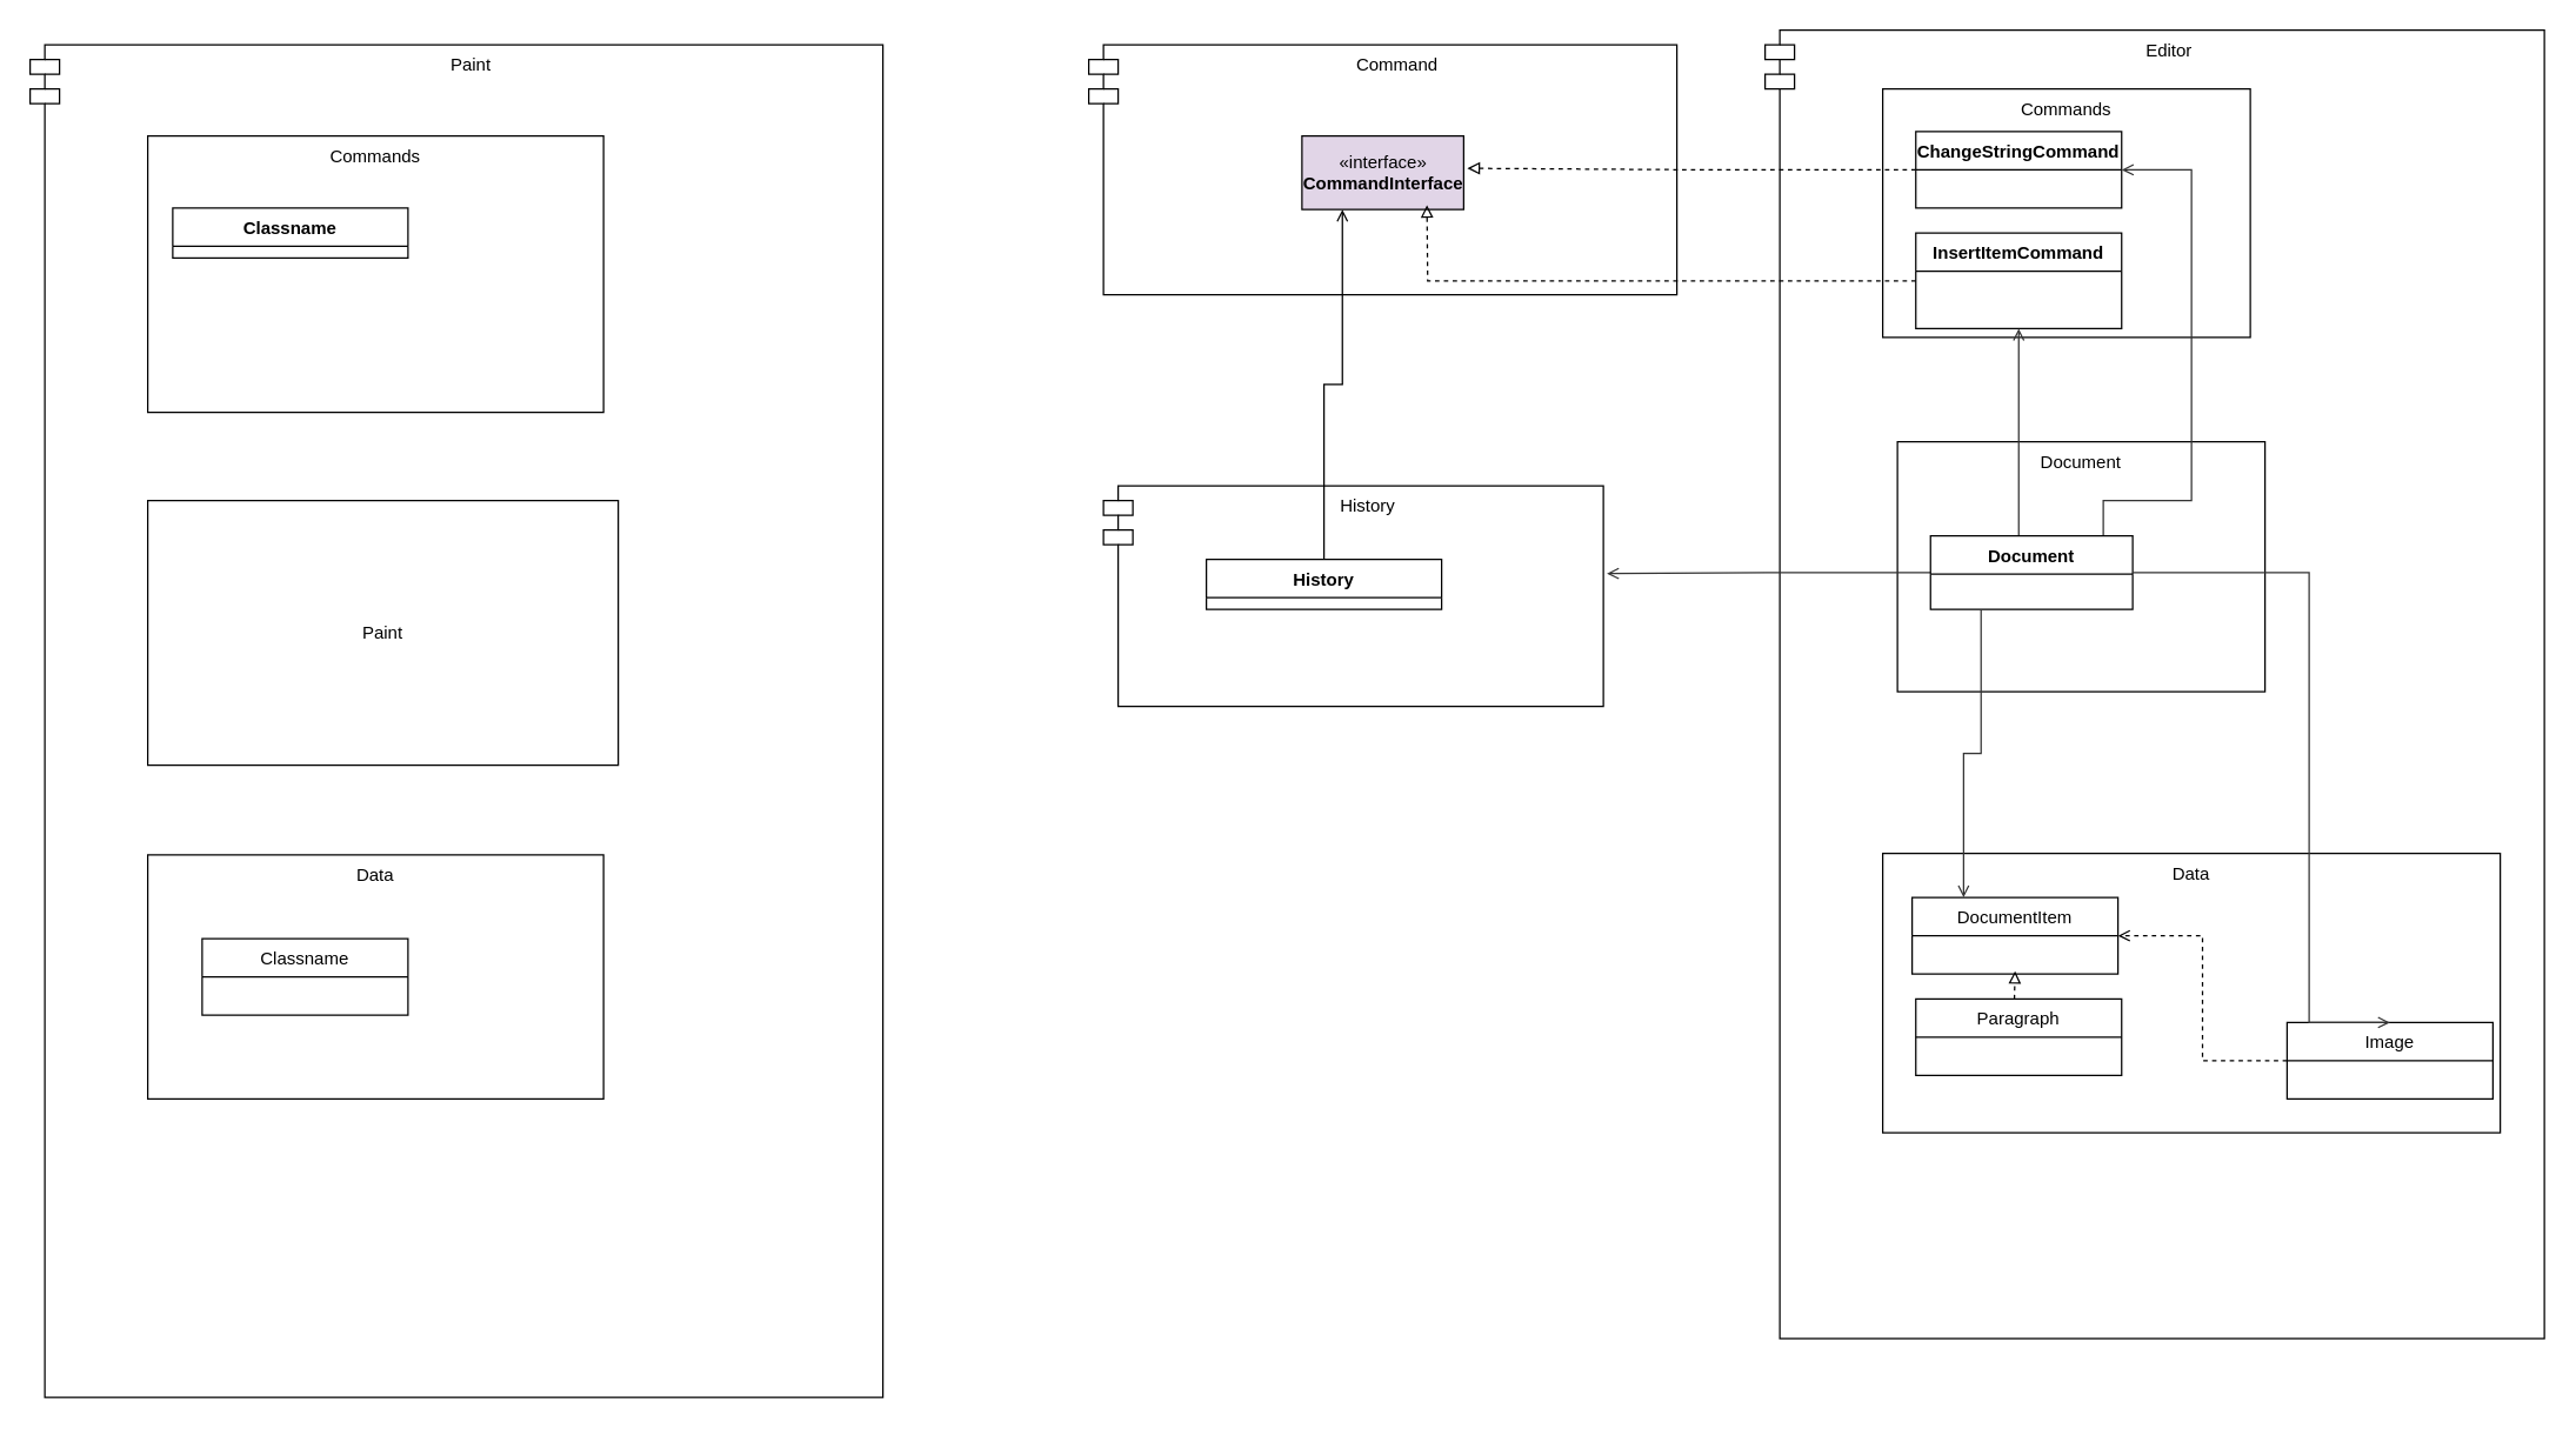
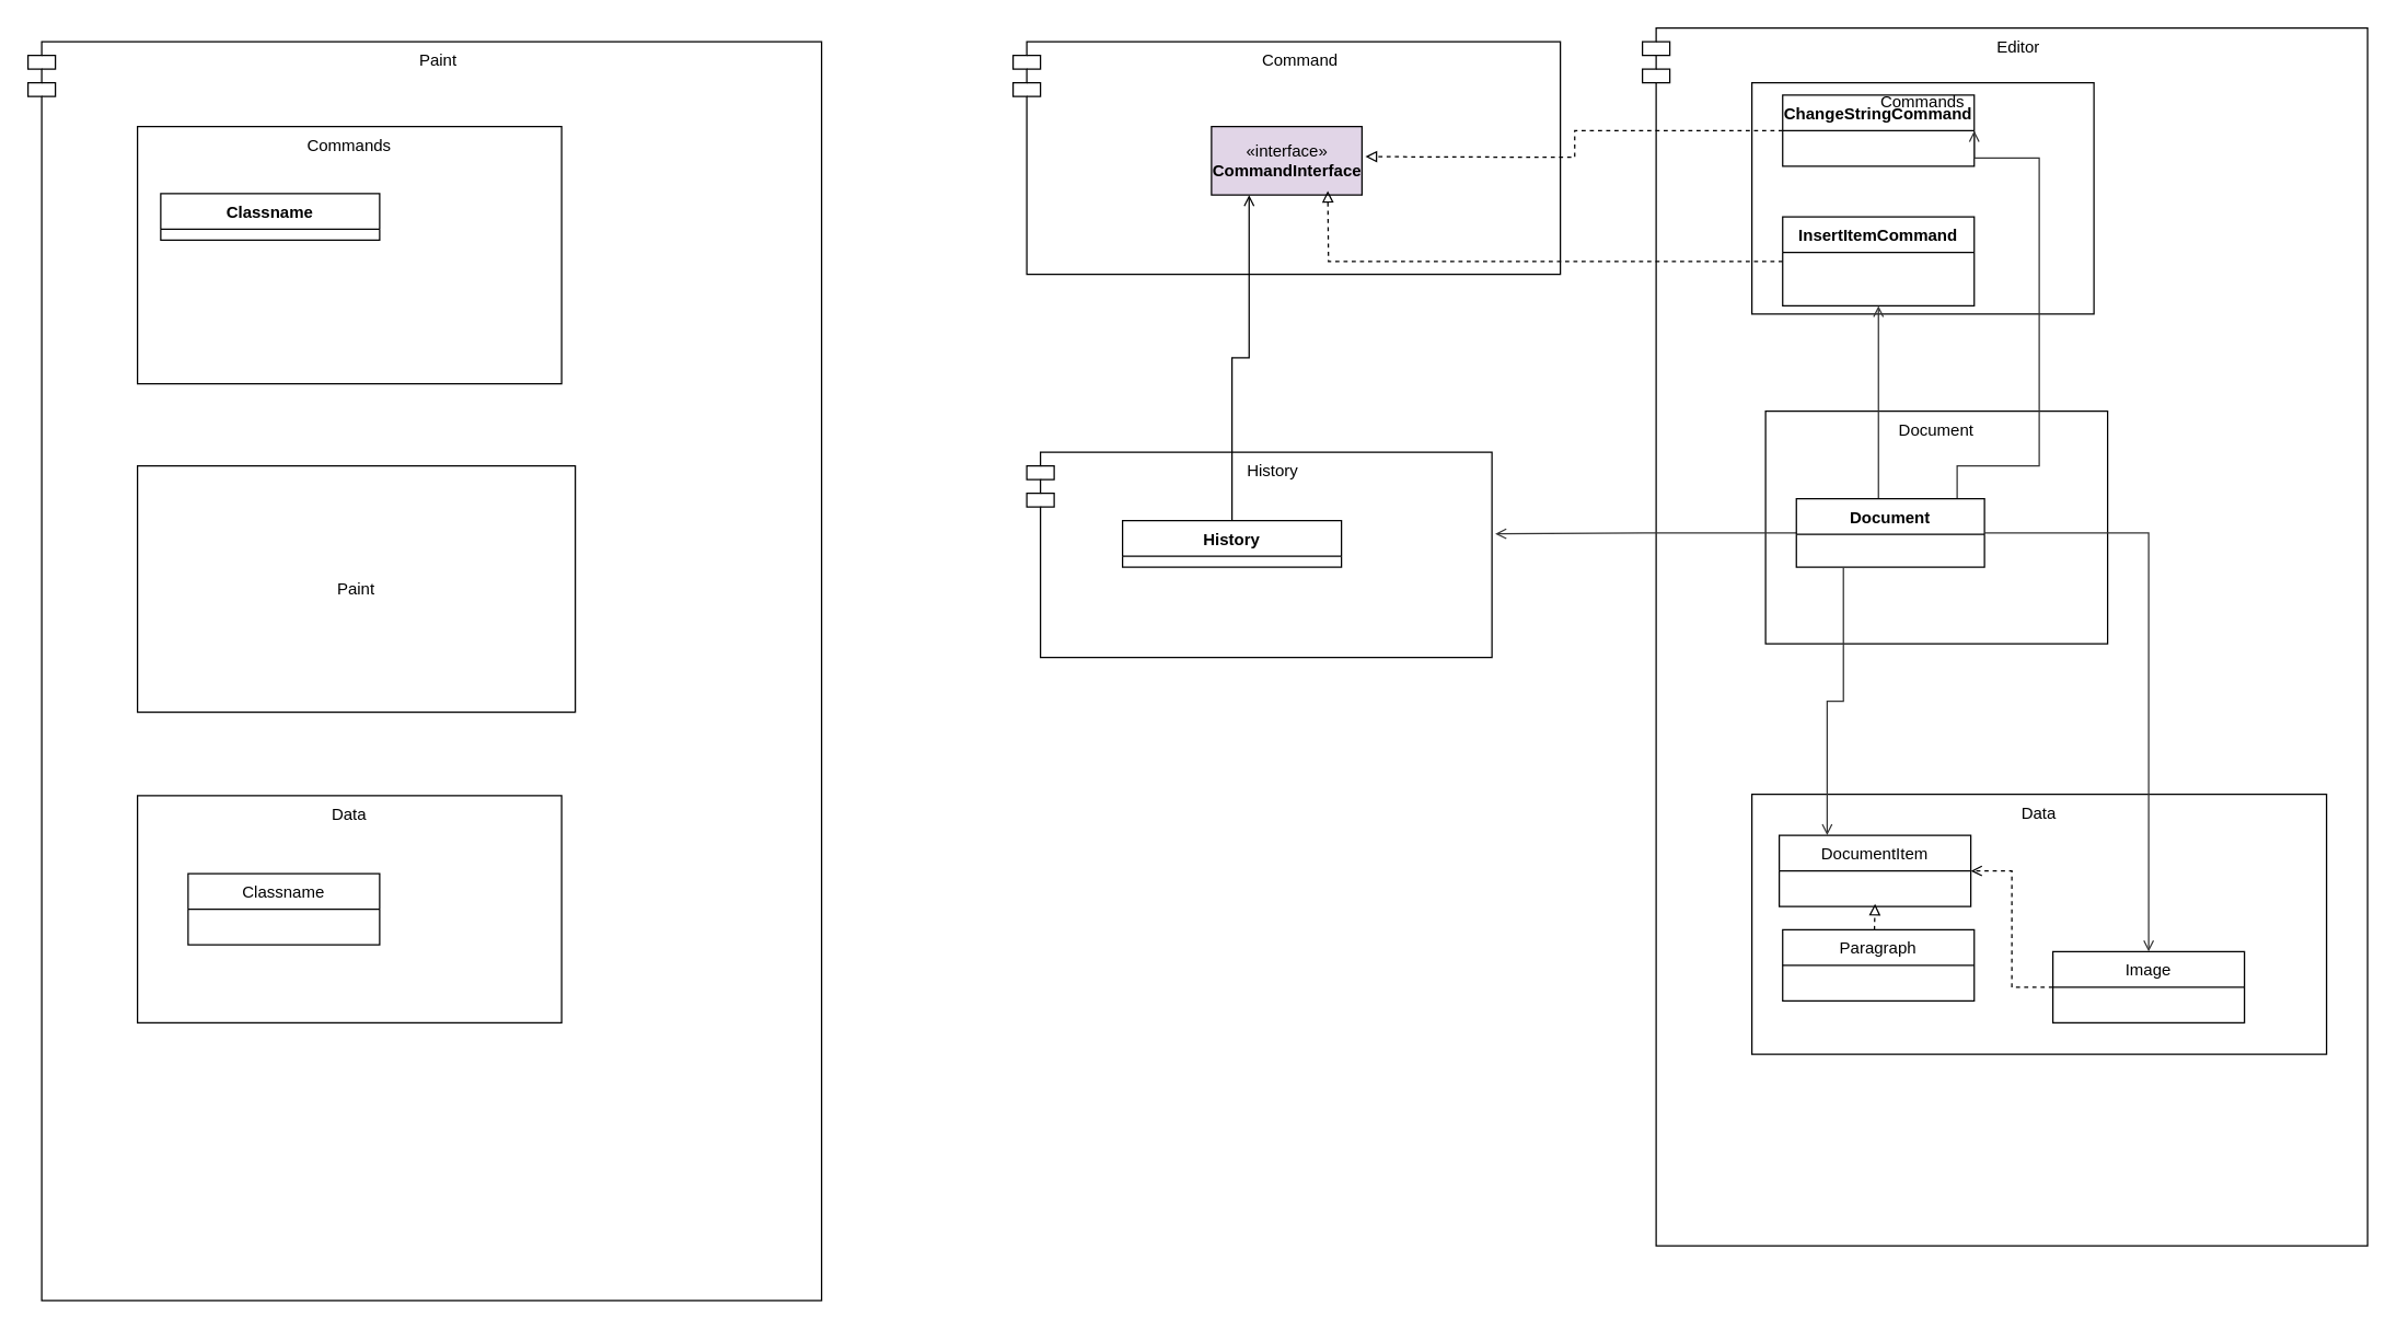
- <mxCell id="9" value="ChangeStringCommand" style="swimlane;fontStyle=1;childLayout=stackLayout;horizontal=1;startSize=26;fillColor=none;horizontalStack=0;resizeParent=1;resizeParentMax=0;resizeLast=0;collapsible=1;marginBottom=0;" vertex="1" parent="1"><mxGeometry x="1302.5" y="89" width="140" height="52" as="geometry" /></mxCell>
+ <mxCell id="9" value="ChangeStringCommand" style="swimlane;fontStyle=1;childLayout=stackLayout;horizontal=1;startSize=26;fillColor=none;horizontalStack=0;resizeParent=1;resizeParentMax=0;resizeLast=0;collapsible=1;marginBottom=0;" vertex="1" parent="1"><mxGeometry x="1302.5" y="69" width="140" height="52" as="geometry" /></mxCell>
- <mxCell id="23" value="Image" style="swimlane;fontStyle=0;childLayout=stackLayout;horizontal=1;startSize=26;fillColor=none;horizontalStack=0;resizeParent=1;resizeParentMax=0;resizeLast=0;collapsible=1;marginBottom=0;" vertex="1" parent="1"><mxGeometry x="1555" y="695" width="140" height="52" as="geometry" /></mxCell>
+ <mxCell id="23" value="Image" style="swimlane;fontStyle=0;childLayout=stackLayout;horizontal=1;startSize=26;fillColor=none;horizontalStack=0;resizeParent=1;resizeParentMax=0;resizeLast=0;collapsible=1;marginBottom=0;" vertex="1" parent="1"><mxGeometry x="1500" y="695" width="140" height="52" as="geometry" /></mxCell>
